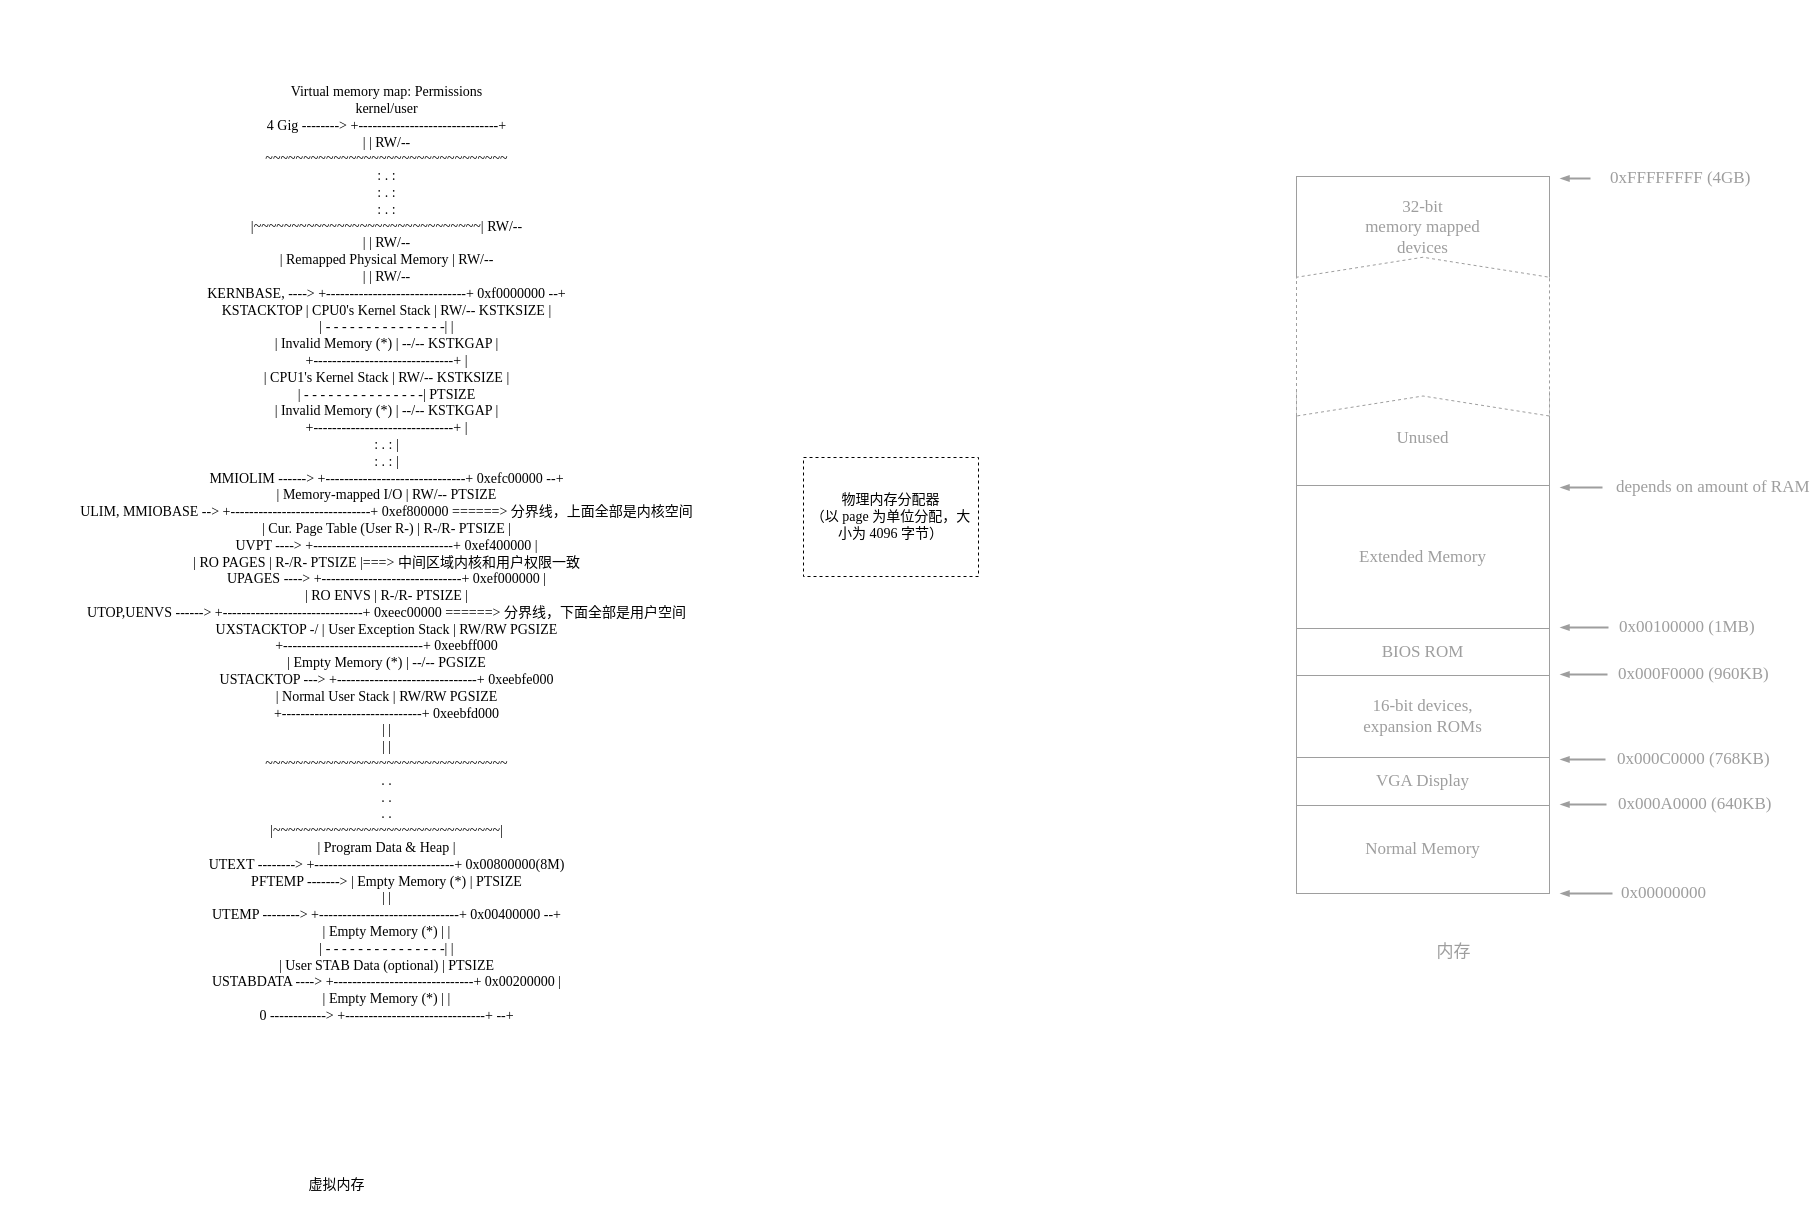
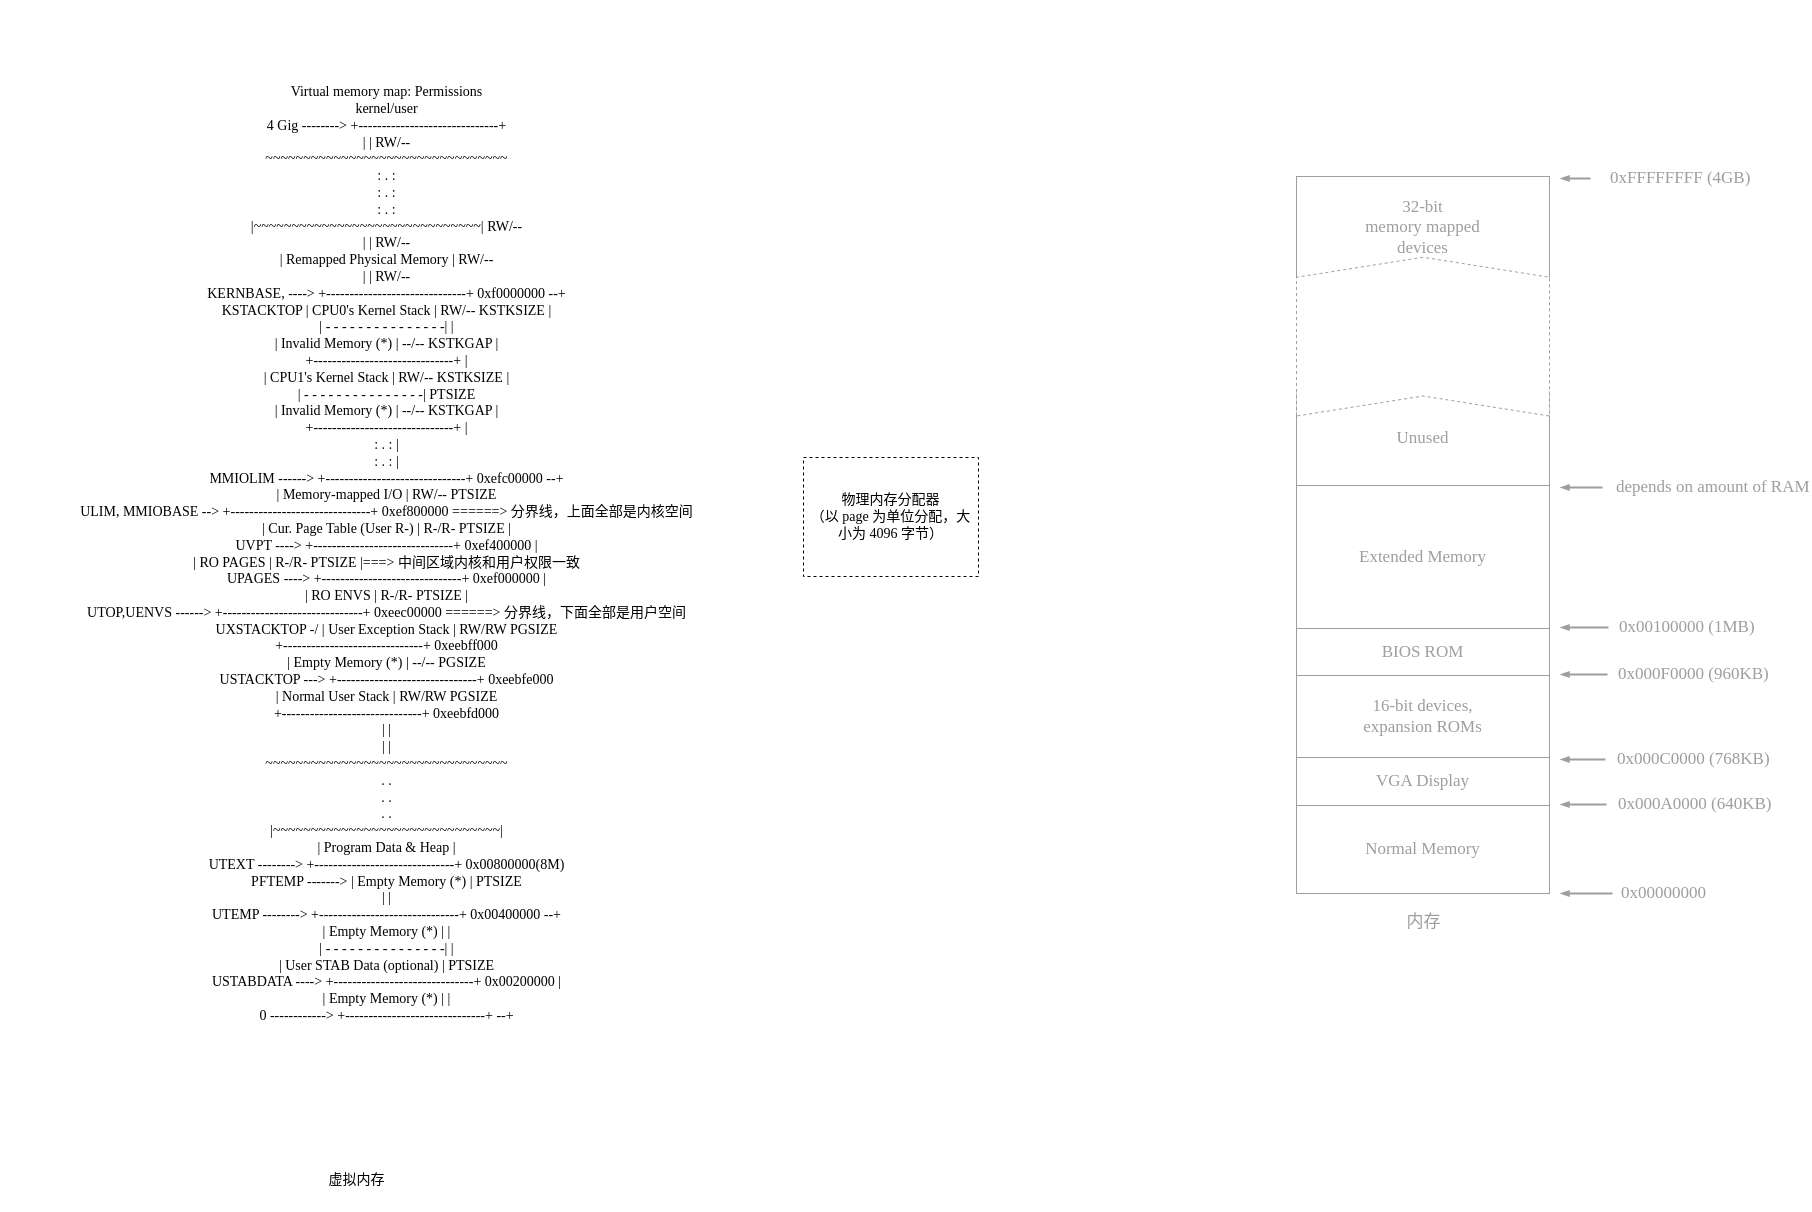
- <mxCell id="9" value="内存" style="text;html=1;align=center;verticalAlign=middle;resizable=0;points=[];autosize=1;fontSize=17;fontColor=#9E9E9E;strokeColor=none;fontFamily=Comic Sans MS;" vertex="1" parent="1"><mxGeometry x="1430.5" y="940" width="44" height="24" as="geometry" /></mxCell>
+ <mxCell id="9" value="内存" style="text;html=1;align=center;verticalAlign=middle;resizable=0;points=[];autosize=1;fontSize=17;fontColor=#9E9E9E;strokeColor=none;fontFamily=Comic Sans MS;" vertex="1" parent="1"><mxGeometry x="1400.5" y="910" width="44" height="24" as="geometry" /></mxCell>
- <mxCell id="20" value="虚拟内存" style="text;html=1;align=center;verticalAlign=middle;resizable=0;points=[];autosize=1;fontSize=14;fontFamily=Comic Sans MS;" vertex="1" parent="1"><mxGeometry x="303" y="1174" width="66" height="21" as="geometry" /></mxCell>
+ <mxCell id="20" value="虚拟内存" style="text;html=1;align=center;verticalAlign=middle;resizable=0;points=[];autosize=1;fontSize=14;fontFamily=Comic Sans MS;" vertex="1" parent="1"><mxGeometry x="323" y="1169" width="66" height="21" as="geometry" /></mxCell>
